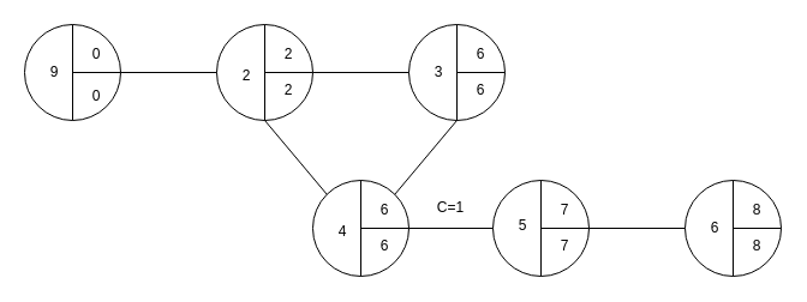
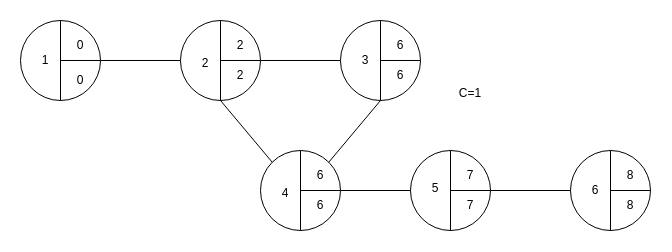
- <mxCell id="28" value="9" style="text;html=1;strokeColor=none;fillColor=none;align=center;verticalAlign=middle;whiteSpace=wrap;rounded=0;" vertex="1" parent="1"><mxGeometry x="30" y="22.5" width="30" height="75" as="geometry" /></mxCell>
+ <mxCell id="28" value="1" style="text;html=1;strokeColor=none;fillColor=none;align=center;verticalAlign=middle;whiteSpace=wrap;rounded=0;" vertex="1" parent="1"><mxGeometry x="30" y="22.5" width="30" height="75" as="geometry" /></mxCell>
- <mxCell id="44" value="C=1" style="text;html=1;strokeColor=none;fillColor=none;align=center;verticalAlign=middle;whiteSpace=wrap;rounded=0;" vertex="1" parent="1"><mxGeometry x="340" y="155" width="70" height="35" as="geometry" /></mxCell>
+ <mxCell id="44" value="C=1" style="text;html=1;strokeColor=none;fillColor=none;align=center;verticalAlign=middle;whiteSpace=wrap;rounded=0;" vertex="1" parent="1"><mxGeometry x="435" y="75" width="70" height="35" as="geometry" /></mxCell>
